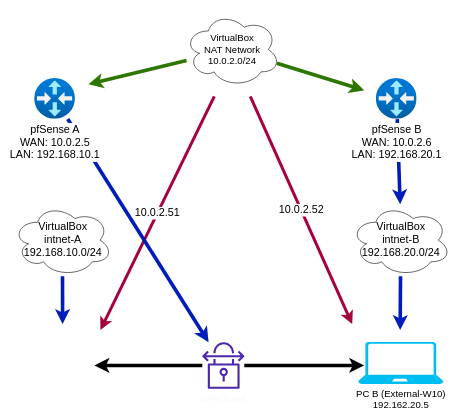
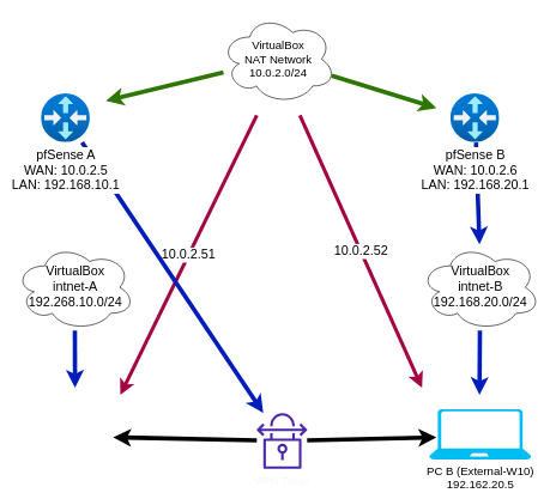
- <mxCell id="7" value="&lt;font style=&quot;font-size: 18px;&quot;&gt;VirtualBox&lt;br style=&quot;&quot;&gt;intnet-A&lt;br&gt;192.168.10.0/24&lt;/font&gt;" style="ellipse;shape=cloud;whiteSpace=wrap;html=1;" vertex="1" parent="1"><mxGeometry x="20.5" y="340" width="166.5" height="120" as="geometry" /></mxCell>
+ <mxCell id="7" value="&lt;font style=&quot;font-size: 18px;&quot;&gt;VirtualBox&lt;br style=&quot;&quot;&gt;intnet-A&lt;br&gt;192.268.10.0/24&lt;/font&gt;" style="ellipse;shape=cloud;whiteSpace=wrap;html=1;" vertex="1" parent="1"><mxGeometry x="20.5" y="340" width="166.5" height="120" as="geometry" /></mxCell>
- <mxCell id="16" value="&lt;font color=&quot;#f7f7f7&quot; size=&quot;3&quot;&gt;VPN Tunel&lt;/font&gt;" style="sketch=0;outlineConnect=0;fontColor=#232F3E;gradientColor=none;fillColor=#4D27AA;strokeColor=none;dashed=0;verticalLabelPosition=bottom;verticalAlign=top;align=center;html=1;fontSize=12;fontStyle=0;aspect=fixed;pointerEvents=1;shape=mxgraph.aws4.vpn_connection;" vertex="1" parent="1"><mxGeometry x="337" y="570" width="70" height="78" as="geometry" /></mxCell>
+ <mxCell id="16" value="&lt;font color=&quot;#f7f7f7&quot; size=&quot;3&quot;&gt;VPN Tunel&lt;/font&gt;" style="sketch=0;outlineConnect=0;fontColor=#232F3E;gradientColor=none;fillColor=#4D27AA;strokeColor=none;dashed=0;verticalLabelPosition=bottom;verticalAlign=top;align=center;html=1;fontSize=12;fontStyle=0;aspect=fixed;pointerEvents=1;shape=mxgraph.aws4.vpn_connection;" vertex="1" parent="1"><mxGeometry x="357" y="575" width="70" height="78" as="geometry" /></mxCell>
